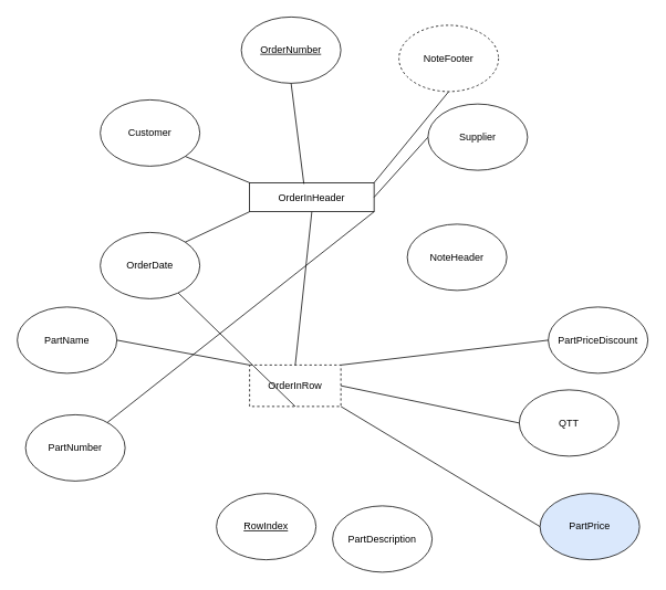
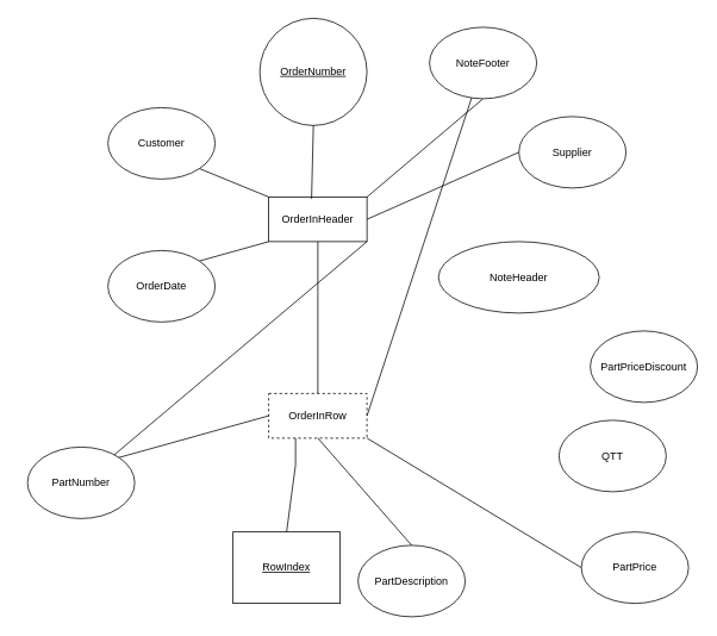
- <mxCell id="4" value="&lt;u&gt;OrderNumber&lt;/u&gt;" style="ellipse;whiteSpace=wrap;html=1;" parent="1" vertex="1"><mxGeometry x="290" y="20" width="120" height="80" as="geometry" /></mxCell>
+ <mxCell id="4" value="&lt;u&gt;OrderNumber&lt;/u&gt;" style="ellipse;whiteSpace=wrap;html=1;" parent="1" vertex="1"><mxGeometry x="290" y="20" width="120" height="120" as="geometry" /></mxCell>
- <mxCell id="22" value="NoteFooter" style="ellipse;whiteSpace=wrap;html=1;dashed=1;" parent="1" vertex="1"><mxGeometry x="480" y="30" width="120" height="80" as="geometry" /></mxCell>
+ <mxCell id="22" value="NoteFooter" style="ellipse;whiteSpace=wrap;html=1;" parent="1" vertex="1"><mxGeometry x="480" y="30" width="120" height="80" as="geometry" /></mxCell>
- <mxCell id="21" value="Supplier" style="ellipse;whiteSpace=wrap;html=1;" parent="1" vertex="1"><mxGeometry x="515" y="125" width="120" height="80" as="geometry" /></mxCell>
+ <mxCell id="21" value="Supplier" style="ellipse;whiteSpace=wrap;html=1;" parent="1" vertex="1"><mxGeometry x="580" y="130" width="120" height="80" as="geometry" /></mxCell>
- <mxCell id="2" value="OrderInHeader" style="html=1;whiteSpace=wrap;" parent="1" vertex="1"><mxGeometry x="300" y="220" width="150" height="35" as="geometry" /></mxCell>
+ <mxCell id="2" value="OrderInHeader" style="html=1;whiteSpace=wrap;" parent="1" vertex="1"><mxGeometry x="300" y="220" width="110" height="50" as="geometry" /></mxCell>
- <mxCell id="20" value="NoteHeader" style="ellipse;whiteSpace=wrap;html=1;" parent="1" vertex="1"><mxGeometry x="490" y="270" width="120" height="80" as="geometry" /></mxCell>
+ <mxCell id="20" value="NoteHeader" style="ellipse;whiteSpace=wrap;html=1;" parent="1" vertex="1"><mxGeometry x="490" y="270" width="180" height="80" as="geometry" /></mxCell>
- <mxCell id="14" value="PartName" style="ellipse;whiteSpace=wrap;html=1;" parent="1" vertex="1"><mxGeometry x="20" y="370" width="120" height="80" as="geometry" /></mxCell>
- <mxCell id="30" value="" style="endArrow=none;html=1;rounded=0;exitX=0.5;exitY=1;exitDx=0;exitDy=0;" parent="1" source="3" target="6" edge="1"><mxGeometry width="50" height="50" relative="1" as="geometry"><mxPoint x="520" y="570" as="sourcePoint" /><mxPoint x="355" y="570" as="targetPoint" /></mxGeometry></mxCell>
+ <mxCell id="30" value="" style="endArrow=none;html=1;rounded=0;exitX=0.5;exitY=1;exitDx=0;exitDy=0;entryX=0.5;entryY=0;entryDx=0;entryDy=0;" parent="1" source="3" target="18" edge="1"><mxGeometry width="50" height="50" relative="1" as="geometry"><mxPoint x="520" y="570" as="sourcePoint" /><mxPoint x="355" y="570" as="targetPoint" /></mxGeometry></mxCell>
- <mxCell id="25" value="" style="endArrow=none;html=1;rounded=0;exitX=0;exitY=0;exitDx=0;exitDy=0;entryX=1;entryY=0.5;entryDx=0;entryDy=0;" parent="1" source="3" target="14" edge="1"><mxGeometry width="50" height="50" relative="1" as="geometry"><mxPoint x="470" y="520" as="sourcePoint" /><mxPoint x="150" y="430" as="targetPoint" /></mxGeometry></mxCell>
- <mxCell id="27" value="" style="endArrow=none;html=1;rounded=0;exitX=1;exitY=0;exitDx=0;exitDy=0;entryX=0;entryY=0.5;entryDx=0;entryDy=0;" parent="1" source="3" target="15" edge="1"><mxGeometry width="50" height="50" relative="1" as="geometry"><mxPoint x="490" y="540" as="sourcePoint" /><mxPoint x="620" y="430" as="targetPoint" /></mxGeometry></mxCell>
- <mxCell id="28" value="" style="endArrow=none;html=1;rounded=0;exitX=1;exitY=0.5;exitDx=0;exitDy=0;entryX=0;entryY=0.5;entryDx=0;entryDy=0;" parent="1" source="3" target="16" edge="1"><mxGeometry width="50" height="50" relative="1" as="geometry"><mxPoint x="500" y="550" as="sourcePoint" /><mxPoint x="680" y="470" as="targetPoint" /></mxGeometry></mxCell>
+ <mxCell id="28" value="" style="endArrow=none;html=1;rounded=0;exitX=1;exitY=0.5;exitDx=0;exitDy=0;" parent="1" source="3" target="22" edge="1"><mxGeometry width="50" height="50" relative="1" as="geometry"><mxPoint x="500" y="550" as="sourcePoint" /><mxPoint x="680" y="470" as="targetPoint" /></mxGeometry></mxCell>
+ <mxCell id="26" value="" style="endArrow=none;html=1;rounded=0;entryX=0;entryY=0.5;entryDx=0;entryDy=0;exitX=1;exitY=0;exitDx=0;exitDy=0;" parent="1" source="13" target="3" edge="1"><mxGeometry width="50" height="50" relative="1" as="geometry"><mxPoint x="100" y="490" as="sourcePoint" /><mxPoint x="610" y="420" as="targetPoint" /></mxGeometry></mxCell>
+ <mxCell id="12" value="" style="endArrow=none;html=1;rounded=0;exitX=0.5;exitY=0;exitDx=0;exitDy=0;entryX=0.273;entryY=1;entryDx=0;entryDy=0;entryPerimeter=0;" parent="1" source="9" target="3" edge="1"><mxGeometry width="50" height="50" relative="1" as="geometry"><mxPoint x="360" y="610" as="sourcePoint" /><mxPoint x="330" y="500" as="targetPoint" /><Array as="points"><mxPoint x="330" y="520" /></Array></mxGeometry></mxCell>
- <mxCell id="9" value="&lt;u&gt;RowIndex&lt;/u&gt;" style="ellipse;whiteSpace=wrap;html=1;" parent="1" vertex="1"><mxGeometry x="260" y="595" width="120" height="80" as="geometry" /></mxCell>
+ <mxCell id="9" value="&lt;u&gt;RowIndex&lt;/u&gt;" style="whiteSpace=wrap;html=1;rounded=0;" parent="1" vertex="1"><mxGeometry x="260" y="595" width="120" height="80" as="geometry" /></mxCell>
- <mxCell id="17" value="PartPrice" style="ellipse;whiteSpace=wrap;html=1;fillColor=#dae8fc;" parent="1" vertex="1"><mxGeometry x="650" y="595" width="120" height="80" as="geometry" /></mxCell>
+ <mxCell id="17" value="PartPrice" style="ellipse;whiteSpace=wrap;html=1;" parent="1" vertex="1"><mxGeometry x="650" y="595" width="120" height="80" as="geometry" /></mxCell>
